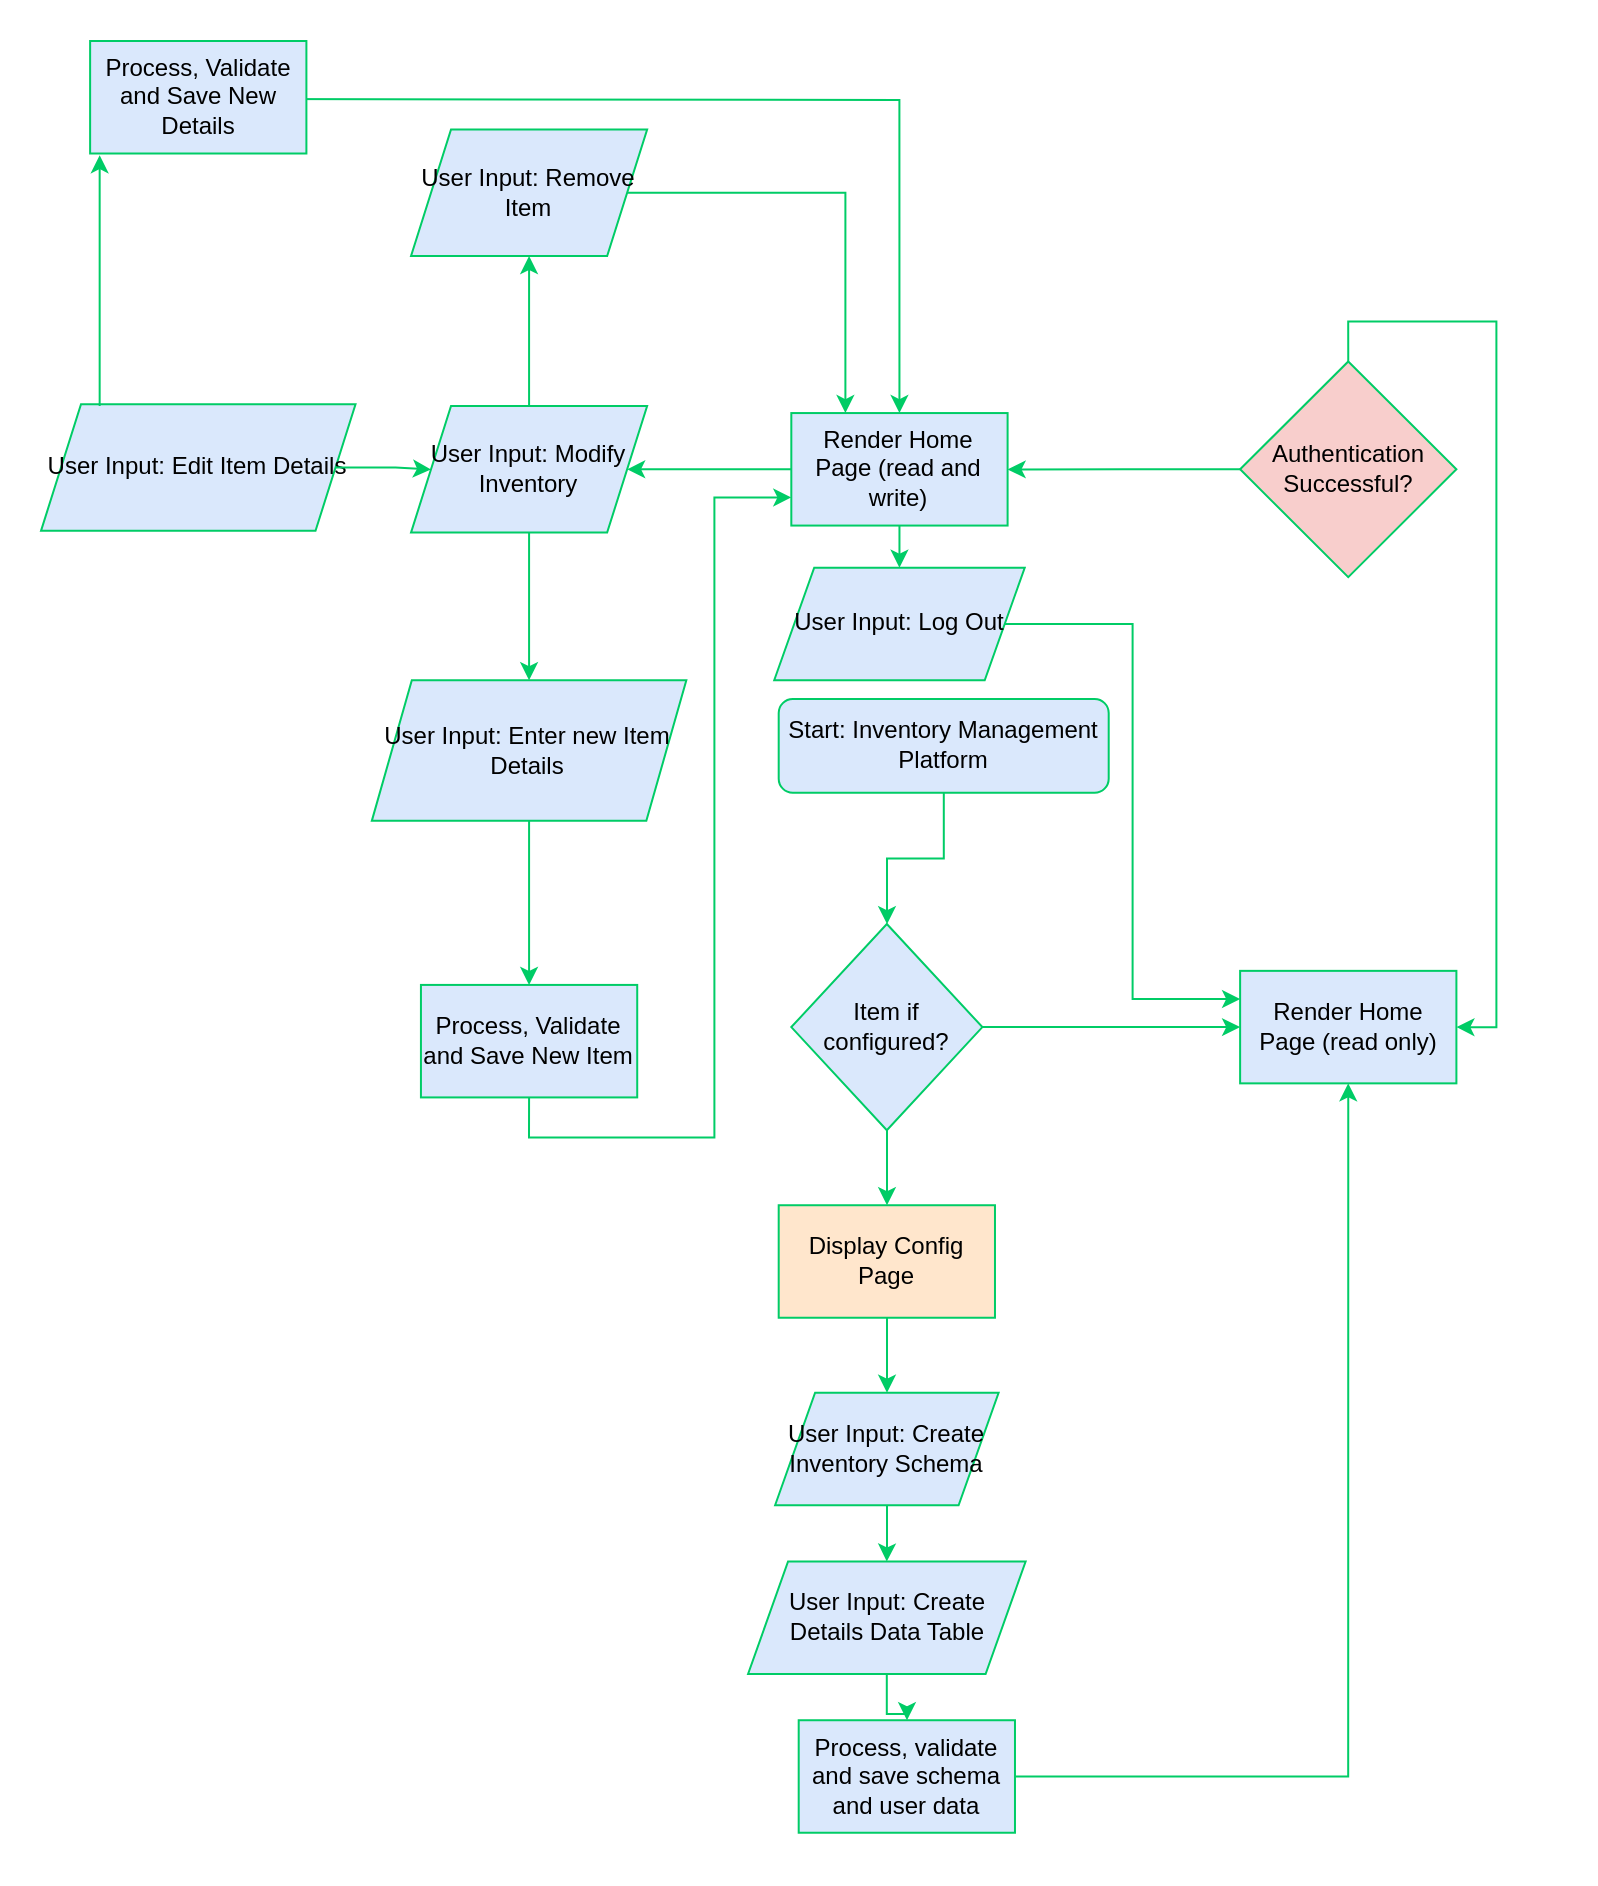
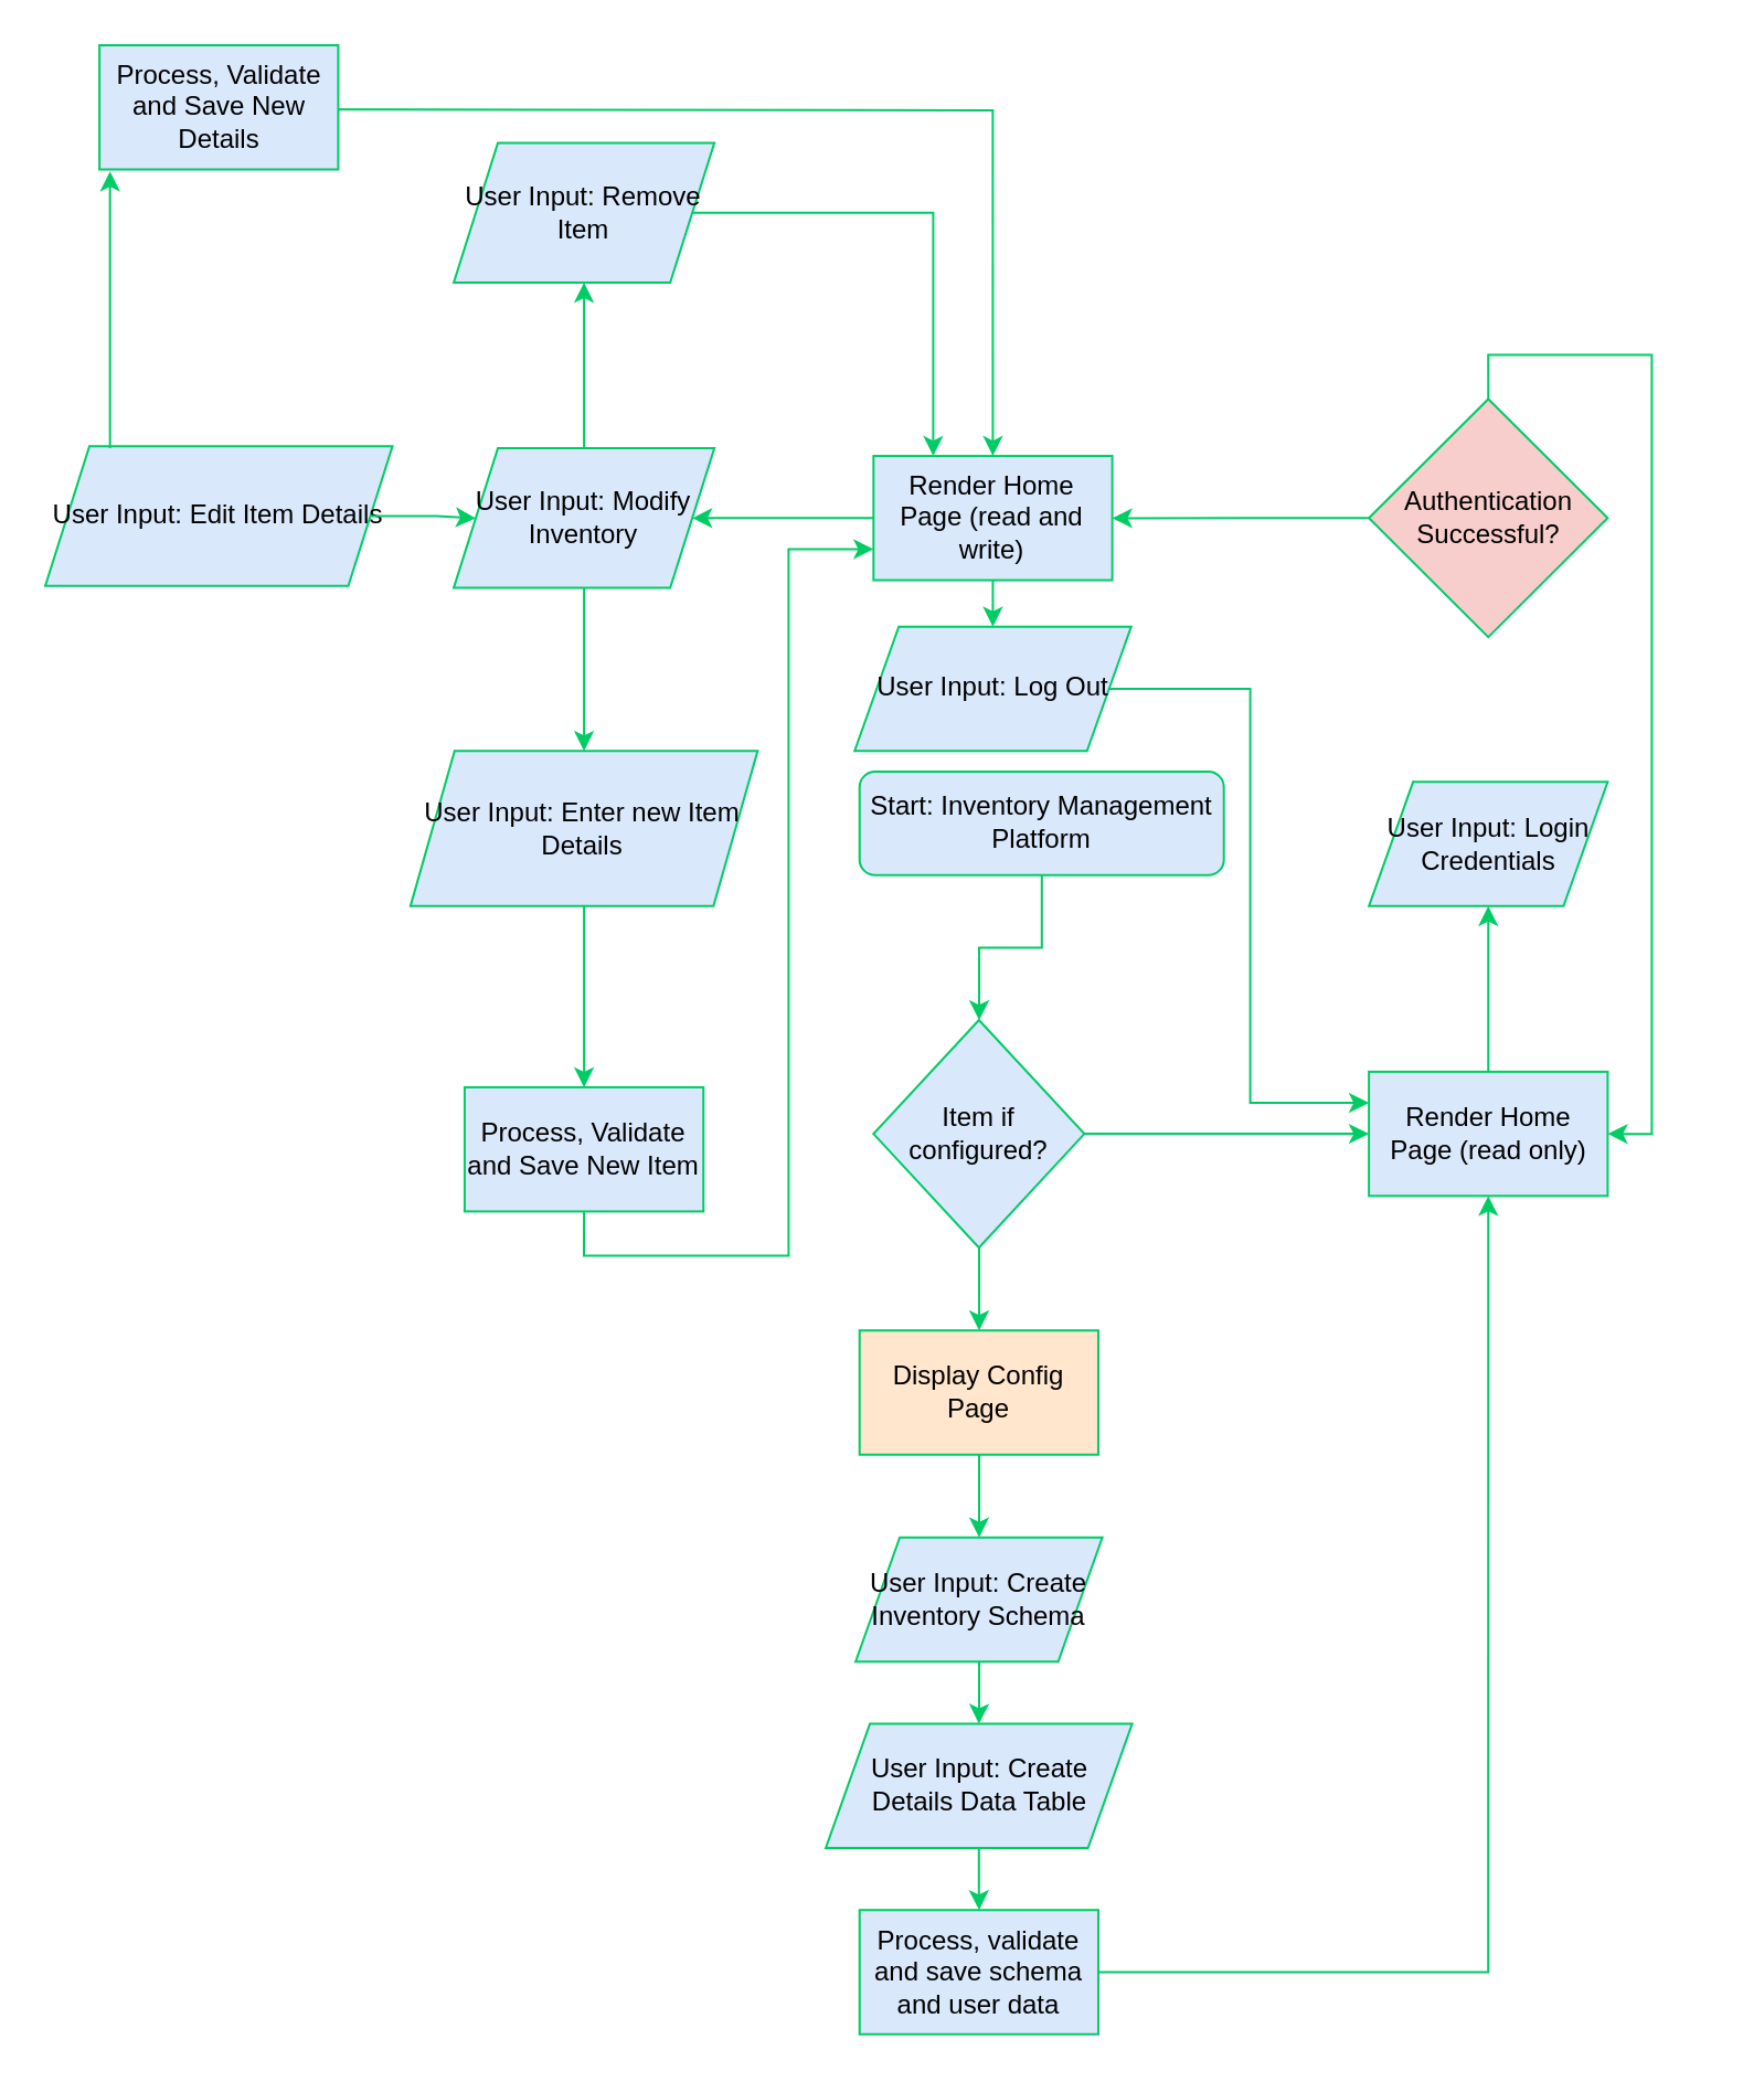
+ <mxCell id="17" value="User Input: Login Credentials" style="shape=parallelogram;perimeter=parallelogramPerimeter;whiteSpace=wrap;html=1;fixedSize=1;rounded=0;fillColor=#dae8fc;strokeColor=#00CC66;" parent="2" vertex="1"><mxGeometry x="599.557" y="333.683" width="108.143" height="56.25" as="geometry" /></mxCell>
+ <mxCell id="18" value="" style="edgeStyle=orthogonalEdgeStyle;rounded=0;orthogonalLoop=1;jettySize=auto;html=1;fillColor=#dae8fc;strokeColor=#00CC66;" parent="2" source="6" target="17" edge="1"><mxGeometry relative="1" as="geometry" /></mxCell>
- <mxCell id="15" value="Process, validate and save schema and user data" style="whiteSpace=wrap;html=1;fillColor=#dae8fc;strokeColor=#00CC66;" parent="2" vertex="1"><mxGeometry x="378.852" y="839.62" width="108.143" height="56.25" as="geometry" /></mxCell>
+ <mxCell id="15" value="Process, validate and save schema and user data" style="whiteSpace=wrap;html=1;fillColor=#dae8fc;strokeColor=#00CC66;" parent="2" vertex="1"><mxGeometry x="368.852" y="844.62" width="108.143" height="56.25" as="geometry" /></mxCell>
